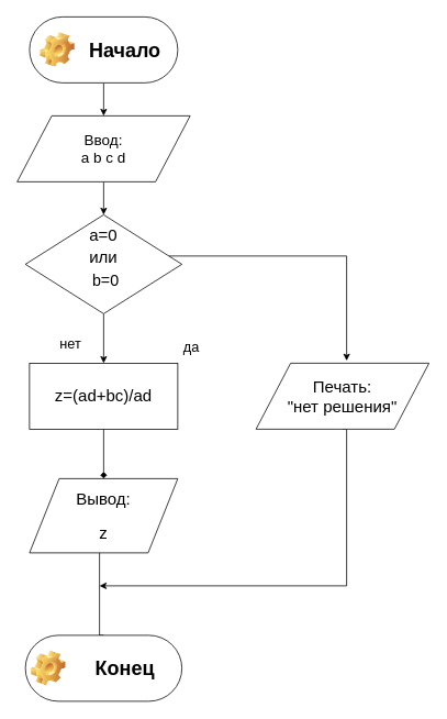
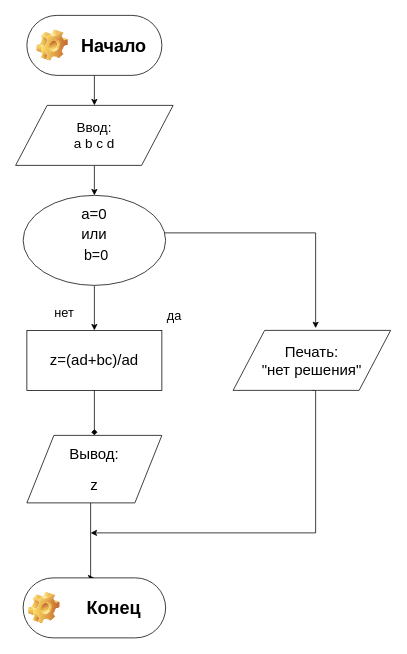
- <mxCell id="8" value="&lt;p style=&quot;line-height: 100%&quot;&gt;&lt;/p&gt;&lt;h4 style=&quot;font-size: 20px&quot;&gt;&lt;span style=&quot;font-weight: normal&quot;&gt;a=0&lt;br&gt;&lt;span style=&quot;line-height: 150%&quot;&gt;или&lt;br&gt;&lt;/span&gt;&lt;span style=&quot;font-size: 19px&quot;&gt;&amp;nbsp;b=0&lt;/span&gt;&lt;/span&gt;&lt;/h4&gt;&lt;p&gt;&lt;/p&gt;" style="rhombus;whiteSpace=wrap;html=1;fontColor=#000000;align=center;verticalAlign=bottom;fontStyle=0" vertex="1" parent="1"><mxGeometry x="30" y="260" width="190" height="120" as="geometry" /></mxCell>
+ <mxCell id="8" value="&lt;p style=&quot;line-height: 100%&quot;&gt;&lt;/p&gt;&lt;h4 style=&quot;font-size: 20px&quot;&gt;&lt;span style=&quot;font-weight: normal&quot;&gt;a=0&lt;br&gt;&lt;span style=&quot;line-height: 150%&quot;&gt;или&lt;br&gt;&lt;/span&gt;&lt;span style=&quot;font-size: 19px&quot;&gt;&amp;nbsp;b=0&lt;/span&gt;&lt;/span&gt;&lt;/h4&gt;&lt;p&gt;&lt;/p&gt;" style="ellipse;whiteSpace=wrap;html=1;fontColor=#000000;align=center;verticalAlign=bottom;fontStyle=0;" vertex="1" parent="1"><mxGeometry x="30" y="260" width="190" height="120" as="geometry" /></mxCell>
- <mxCell id="13" style="edgeStyle=orthogonalEdgeStyle;rounded=0;orthogonalLoop=1;jettySize=auto;html=1;fontFamily=Helvetica;fontSize=17;fontColor=#000000;entryX=0.5;entryY=0;entryDx=0;entryDy=0;endArrow=none;" edge="1" parent="1" source="14" target="15"><mxGeometry relative="1" as="geometry"><mxPoint x="120" y="770" as="targetPoint" /><Array as="points"><mxPoint x="120" y="770" /></Array></mxGeometry></mxCell>
+ <mxCell id="13" style="edgeStyle=orthogonalEdgeStyle;rounded=0;orthogonalLoop=1;jettySize=auto;html=1;fontFamily=Helvetica;fontSize=17;fontColor=#000000;entryX=0.5;entryY=0;entryDx=0;entryDy=0;" edge="1" parent="1" source="14" target="15"><mxGeometry relative="1" as="geometry"><mxPoint x="120" y="770" as="targetPoint" /><Array as="points"><mxPoint x="120" y="770" /></Array></mxGeometry></mxCell>
